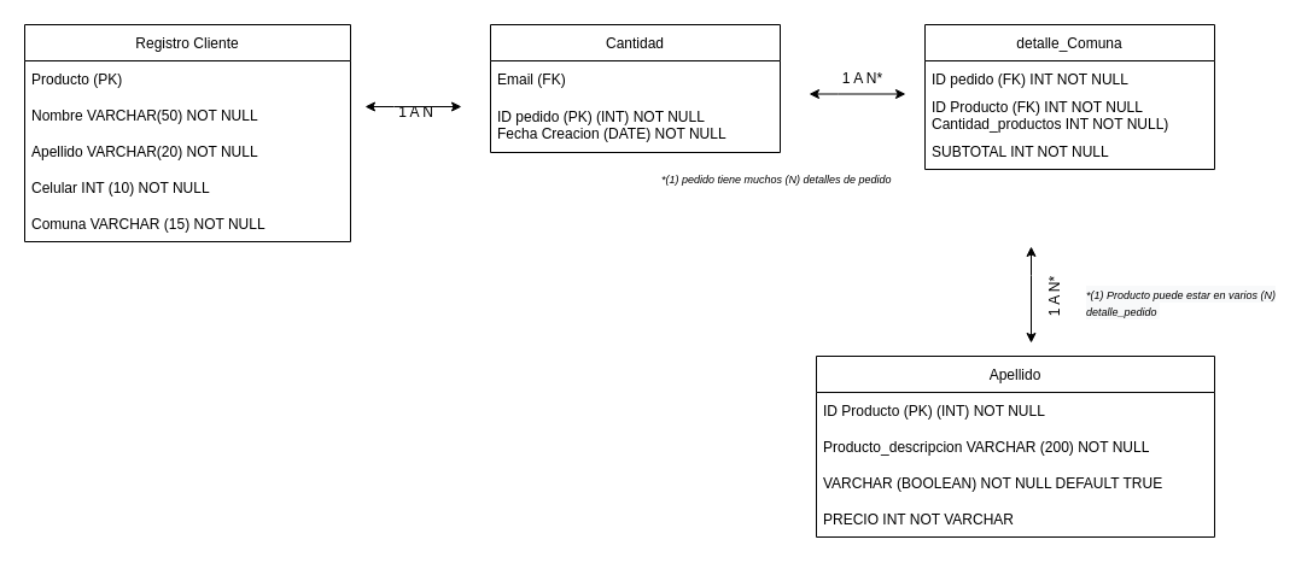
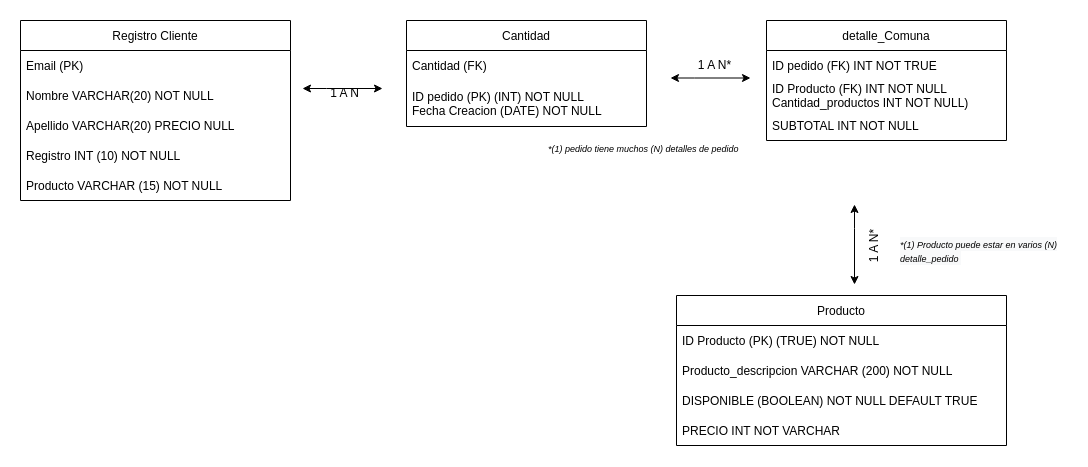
- <mxCell id="3" value="Producto (PK)" style="text;strokeColor=none;fillColor=none;align=left;verticalAlign=middle;spacingLeft=4;spacingRight=4;overflow=hidden;points=[[0,0.5],[1,0.5]];portConstraint=eastwest;rotatable=0;" parent="2" vertex="1"><mxGeometry y="30" width="270" height="30" as="geometry" /></mxCell>
+ <mxCell id="3" value="Email (PK)" style="text;strokeColor=none;fillColor=none;align=left;verticalAlign=middle;spacingLeft=4;spacingRight=4;overflow=hidden;points=[[0,0.5],[1,0.5]];portConstraint=eastwest;rotatable=0;" parent="2" vertex="1"><mxGeometry y="30" width="270" height="30" as="geometry" /></mxCell>
- <mxCell id="9" value="Email (FK)" style="text;strokeColor=none;fillColor=none;align=left;verticalAlign=middle;spacingLeft=4;spacingRight=4;overflow=hidden;points=[[0,0.5],[1,0.5]];portConstraint=eastwest;rotatable=0;" parent="8" vertex="1"><mxGeometry y="30" width="240" height="30" as="geometry" /></mxCell>
+ <mxCell id="9" value="Cantidad (FK)" style="text;strokeColor=none;fillColor=none;align=left;verticalAlign=middle;spacingLeft=4;spacingRight=4;overflow=hidden;points=[[0,0.5],[1,0.5]];portConstraint=eastwest;rotatable=0;" parent="8" vertex="1"><mxGeometry y="30" width="240" height="30" as="geometry" /></mxCell>
- <mxCell id="19" value="ID pedido (FK) INT NOT NULL" style="text;strokeColor=none;fillColor=none;align=left;verticalAlign=middle;spacingLeft=4;spacingRight=4;overflow=hidden;points=[[0,0.5],[1,0.5]];portConstraint=eastwest;rotatable=0;" parent="18" vertex="1"><mxGeometry y="30" width="240" height="30" as="geometry" /></mxCell>
+ <mxCell id="19" value="ID pedido (FK) INT NOT TRUE" style="text;strokeColor=none;fillColor=none;align=left;verticalAlign=middle;spacingLeft=4;spacingRight=4;overflow=hidden;points=[[0,0.5],[1,0.5]];portConstraint=eastwest;rotatable=0;" parent="18" vertex="1"><mxGeometry y="30" width="240" height="30" as="geometry" /></mxCell>
- <mxCell id="4" value="Nombre VARCHAR(50) NOT NULL" style="text;strokeColor=none;fillColor=none;align=left;verticalAlign=middle;spacingLeft=4;spacingRight=4;overflow=hidden;points=[[0,0.5],[1,0.5]];portConstraint=eastwest;rotatable=0;" parent="2" vertex="1"><mxGeometry y="60" width="270" height="30" as="geometry" /></mxCell>
+ <mxCell id="4" value="Nombre VARCHAR(20) NOT NULL" style="text;strokeColor=none;fillColor=none;align=left;verticalAlign=middle;spacingLeft=4;spacingRight=4;overflow=hidden;points=[[0,0.5],[1,0.5]];portConstraint=eastwest;rotatable=0;" parent="2" vertex="1"><mxGeometry y="60" width="270" height="30" as="geometry" /></mxCell>
- <mxCell id="5" value="Apellido VARCHAR(20) NOT NULL" style="text;strokeColor=none;fillColor=none;align=left;verticalAlign=middle;spacingLeft=4;spacingRight=4;overflow=hidden;points=[[0,0.5],[1,0.5]];portConstraint=eastwest;rotatable=0;" parent="2" vertex="1"><mxGeometry y="90" width="270" height="30" as="geometry" /></mxCell>
+ <mxCell id="5" value="Apellido VARCHAR(20) PRECIO NULL" style="text;strokeColor=none;fillColor=none;align=left;verticalAlign=middle;spacingLeft=4;spacingRight=4;overflow=hidden;points=[[0,0.5],[1,0.5]];portConstraint=eastwest;rotatable=0;" parent="2" vertex="1"><mxGeometry y="90" width="270" height="30" as="geometry" /></mxCell>
- <mxCell id="6" value="Celular INT (10) NOT NULL" style="text;strokeColor=none;fillColor=none;align=left;verticalAlign=middle;spacingLeft=4;spacingRight=4;overflow=hidden;points=[[0,0.5],[1,0.5]];portConstraint=eastwest;rotatable=0;" parent="2" vertex="1"><mxGeometry y="120" width="270" height="30" as="geometry" /></mxCell>
+ <mxCell id="6" value="Registro INT (10) NOT NULL" style="text;strokeColor=none;fillColor=none;align=left;verticalAlign=middle;spacingLeft=4;spacingRight=4;overflow=hidden;points=[[0,0.5],[1,0.5]];portConstraint=eastwest;rotatable=0;" parent="2" vertex="1"><mxGeometry y="120" width="270" height="30" as="geometry" /></mxCell>
- <mxCell id="7" value="Comuna VARCHAR (15) NOT NULL " style="text;strokeColor=none;fillColor=none;align=left;verticalAlign=middle;spacingLeft=4;spacingRight=4;overflow=hidden;points=[[0,0.5],[1,0.5]];portConstraint=eastwest;rotatable=0;" parent="2" vertex="1"><mxGeometry y="150" width="270" height="30" as="geometry" /></mxCell>
+ <mxCell id="7" value="Producto VARCHAR (15) NOT NULL " style="text;strokeColor=none;fillColor=none;align=left;verticalAlign=middle;spacingLeft=4;spacingRight=4;overflow=hidden;points=[[0,0.5],[1,0.5]];portConstraint=eastwest;rotatable=0;" parent="2" vertex="1"><mxGeometry y="150" width="270" height="30" as="geometry" /></mxCell>
- <mxCell id="11" value="Apellido" style="swimlane;fontStyle=0;childLayout=stackLayout;horizontal=1;startSize=30;horizontalStack=0;resizeParent=1;resizeParentMax=0;resizeLast=0;collapsible=1;marginBottom=0;" parent="1" vertex="1"><mxGeometry x="676" y="295" width="330" height="150" as="geometry" /></mxCell>
+ <mxCell id="11" value="Producto" style="swimlane;fontStyle=0;childLayout=stackLayout;horizontal=1;startSize=30;horizontalStack=0;resizeParent=1;resizeParentMax=0;resizeLast=0;collapsible=1;marginBottom=0;" parent="1" vertex="1"><mxGeometry x="676" y="295" width="330" height="150" as="geometry" /></mxCell>
- <mxCell id="12" value="ID Producto (PK) (INT) NOT NULL" style="text;strokeColor=none;fillColor=none;align=left;verticalAlign=middle;spacingLeft=4;spacingRight=4;overflow=hidden;points=[[0,0.5],[1,0.5]];portConstraint=eastwest;rotatable=0;" parent="11" vertex="1"><mxGeometry y="30" width="330" height="30" as="geometry" /></mxCell>
+ <mxCell id="12" value="ID Producto (PK) (TRUE) NOT NULL" style="text;strokeColor=none;fillColor=none;align=left;verticalAlign=middle;spacingLeft=4;spacingRight=4;overflow=hidden;points=[[0,0.5],[1,0.5]];portConstraint=eastwest;rotatable=0;" parent="11" vertex="1"><mxGeometry y="30" width="330" height="30" as="geometry" /></mxCell>
- <mxCell id="14" value="VARCHAR (BOOLEAN) NOT NULL DEFAULT TRUE" style="text;strokeColor=none;fillColor=none;align=left;verticalAlign=middle;spacingLeft=4;spacingRight=4;overflow=hidden;points=[[0,0.5],[1,0.5]];portConstraint=eastwest;rotatable=0;" parent="11" vertex="1"><mxGeometry y="90" width="330" height="30" as="geometry" /></mxCell>
+ <mxCell id="14" value="DISPONIBLE (BOOLEAN) NOT NULL DEFAULT TRUE" style="text;strokeColor=none;fillColor=none;align=left;verticalAlign=middle;spacingLeft=4;spacingRight=4;overflow=hidden;points=[[0,0.5],[1,0.5]];portConstraint=eastwest;rotatable=0;" parent="11" vertex="1"><mxGeometry y="90" width="330" height="30" as="geometry" /></mxCell>
